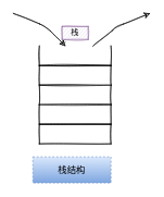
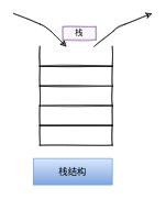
- <mxCell id="9" value="栈" style="text;html=1;align=center;verticalAlign=middle;whiteSpace=wrap;labelBackgroundColor=none;sketch=1;fillColor=#e1d5e7;strokeColor=#9673a6;" parent="1" vertex="1"><mxGeometry x="95" y="40" width="40" height="20" as="geometry" /></mxCell>
+ <mxCell id="9" value="栈" style="text;html=1;align=center;verticalAlign=middle;whiteSpace=wrap;labelBackgroundColor=none;sketch=1;fillColor=#e1d5e7;strokeColor=#9673a6;" parent="1" vertex="1"><mxGeometry x="95" y="40" width="50" height="20" as="geometry" /></mxCell>
- <mxCell id="10" value="栈结构" style="rounded=0;whiteSpace=wrap;html=1;fontSize=14;fillColor=#dae8fc;strokeColor=#6c8ebf;gradientColor=#7ea6e0;dashed=1;" parent="1" vertex="1"><mxGeometry x="50" y="240" width="120" height="40" as="geometry" /></mxCell>
+ <mxCell id="10" value="栈结构" style="rounded=0;whiteSpace=wrap;html=1;fontSize=14;fillColor=#dae8fc;strokeColor=#6c8ebf;gradientColor=#7ea6e0;" parent="1" vertex="1"><mxGeometry x="50" y="240" width="120" height="40" as="geometry" /></mxCell>
